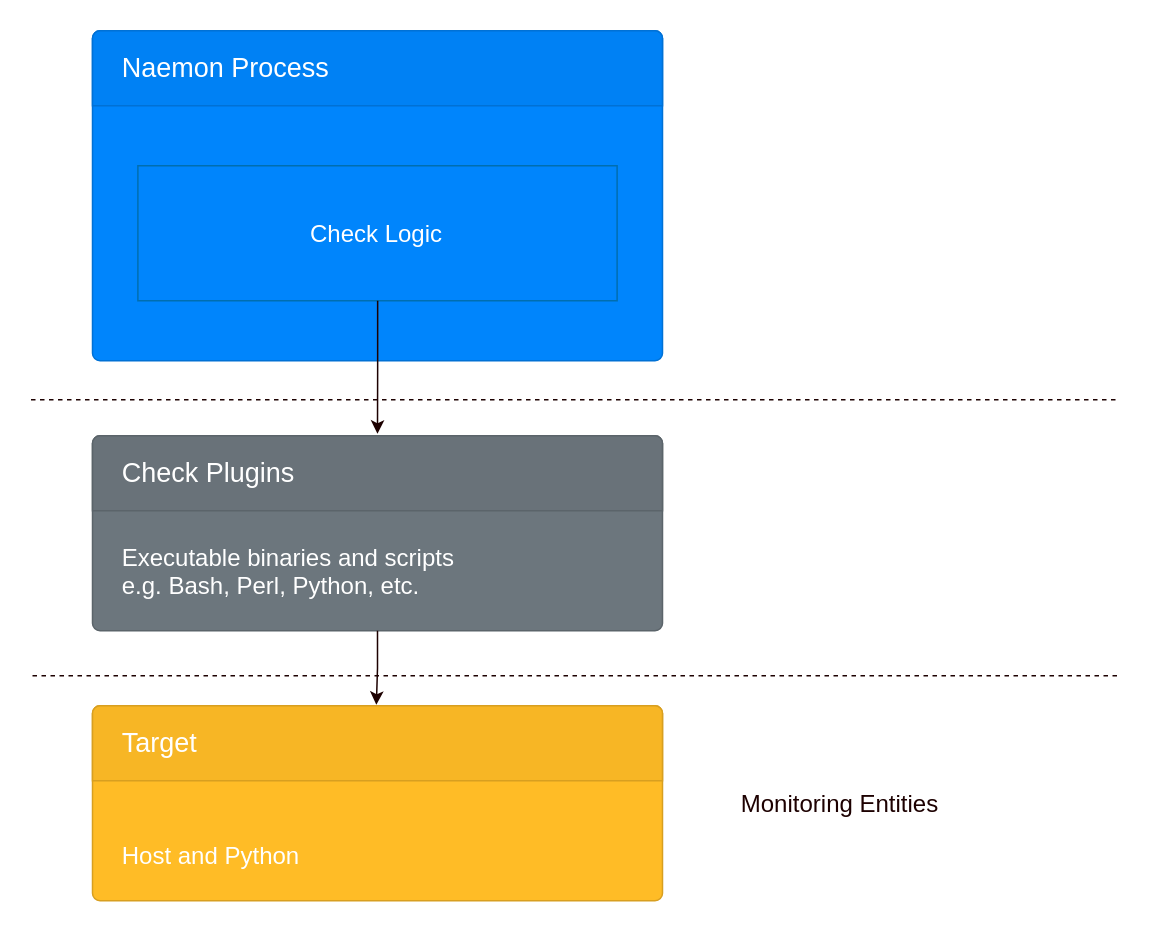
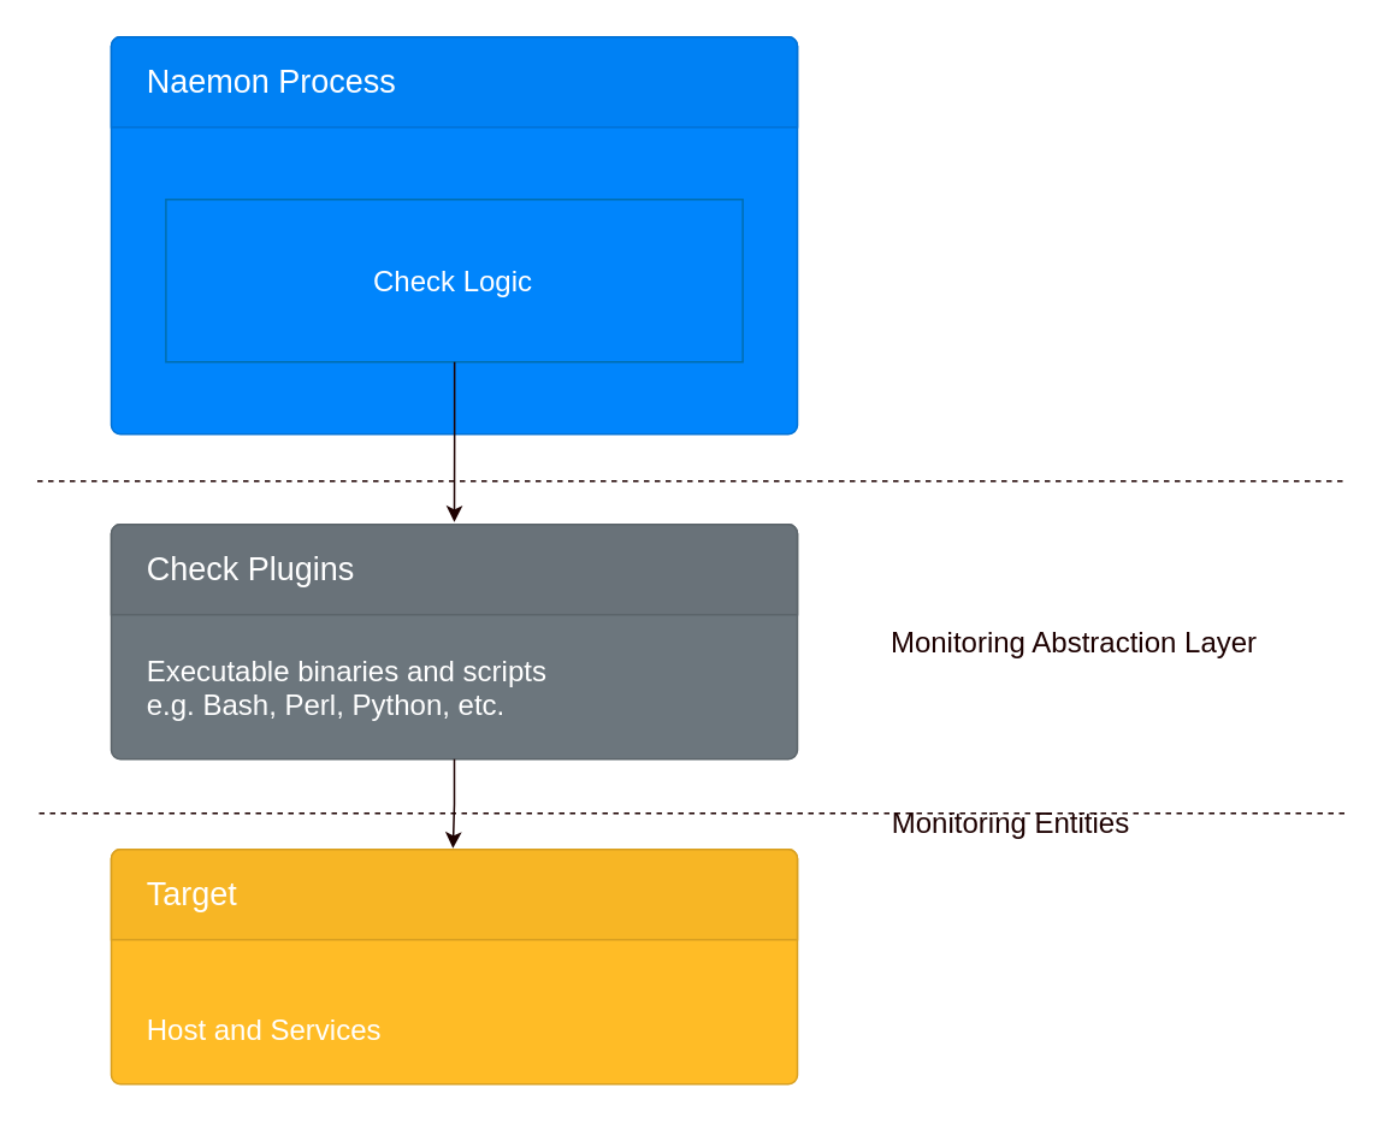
+ <mxCell id="10" value="&lt;font style=&quot;font-size: 16px;&quot;&gt;Monitoring Abstraction Layer&lt;/font&gt;" style="text;html=1;align=center;verticalAlign=middle;resizable=0;points=[];autosize=1;strokeColor=none;fillColor=none;fontSize=16;fontColor=#1D0101;" parent="1" vertex="1"><mxGeometry x="479" y="340" width="230" height="30" as="geometry" /></mxCell>
- <mxCell id="11" value="&lt;font style=&quot;font-size: 16px;&quot;&gt;Monitoring Entities&lt;/font&gt;" style="text;html=1;align=center;verticalAlign=middle;resizable=0;points=[];autosize=1;strokeColor=none;fillColor=none;fontSize=16;fontColor=#1D0101;" parent="1" vertex="1"><mxGeometry x="479" y="520" width="160" height="30" as="geometry" /></mxCell>
+ <mxCell id="11" value="&lt;font style=&quot;font-size: 16px;&quot;&gt;Monitoring Entities&lt;/font&gt;" style="text;html=1;align=center;verticalAlign=middle;resizable=0;points=[];autosize=1;strokeColor=none;fillColor=none;fontSize=16;fontColor=#1D0101;" parent="1" vertex="1"><mxGeometry x="479" y="440" width="160" height="30" as="geometry" /></mxCell>
- <mxCell id="7" value="&lt;font style=&quot;font-size: 16px;&quot;&gt;&lt;br style=&quot;&quot;&gt;Host and Python&lt;/font&gt;" style="html=1;shadow=0;dashed=0;shape=mxgraph.bootstrap.rrect;rSize=5;strokeColor=#D89F20;html=1;whiteSpace=wrap;fillColor=#FFBC26;fontColor=#ffffff;verticalAlign=bottom;align=left;spacing=20;spacingBottom=0;fontSize=14;" parent="1" vertex="1"><mxGeometry x="61" y="470" width="380" height="130" as="geometry" /></mxCell>
+ <mxCell id="7" value="&lt;font style=&quot;font-size: 16px;&quot;&gt;&lt;br style=&quot;&quot;&gt;Host and Services&lt;/font&gt;" style="html=1;shadow=0;dashed=0;shape=mxgraph.bootstrap.rrect;rSize=5;strokeColor=#D89F20;html=1;whiteSpace=wrap;fillColor=#FFBC26;fontColor=#ffffff;verticalAlign=bottom;align=left;spacing=20;spacingBottom=0;fontSize=14;" parent="1" vertex="1"><mxGeometry x="61" y="470" width="380" height="130" as="geometry" /></mxCell>
